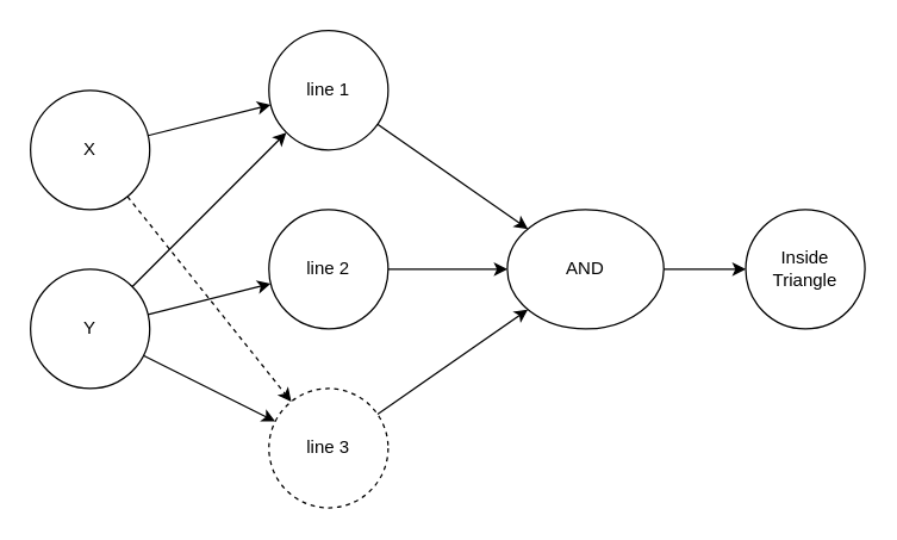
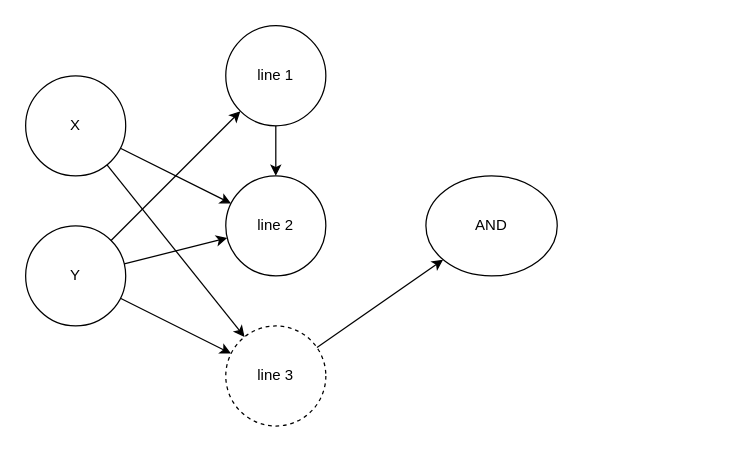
- <mxCell id="8" value="" style="endArrow=classic;html=1;" edge="1" parent="1" source="2" target="4"><mxGeometry width="50" height="50" relative="1" as="geometry"><mxPoint x="108.806" y="100.299" as="sourcePoint" /><mxPoint x="191.194" y="79.701" as="targetPoint" /></mxGeometry></mxCell>
+ <mxCell id="8" value="" style="endArrow=classic;html=1;" edge="1" parent="1" source="2" target="5"><mxGeometry width="50" height="50" relative="1" as="geometry"><mxPoint x="108.806" y="100.299" as="sourcePoint" /><mxPoint x="191.194" y="79.701" as="targetPoint" /></mxGeometry></mxCell>
- <mxCell id="13" value="" style="endArrow=classic;html=1;" edge="1" parent="1" source="4" target="7"><mxGeometry width="50" height="50" relative="1" as="geometry"><mxPoint x="310" y="80" as="sourcePoint" /><mxPoint x="360" y="30" as="targetPoint" /></mxGeometry></mxCell>
+ <mxCell id="13" value="" style="endArrow=classic;html=1;" edge="1" parent="1" source="4" target="5"><mxGeometry width="50" height="50" relative="1" as="geometry"><mxPoint x="310" y="80" as="sourcePoint" /><mxPoint x="360" y="30" as="targetPoint" /></mxGeometry></mxCell>
- <mxCell id="14" value="" style="endArrow=classic;html=1;" edge="1" parent="1" source="5" target="7"><mxGeometry width="50" height="50" relative="1" as="geometry"><mxPoint x="560" y="60" as="sourcePoint" /><mxPoint x="610" y="10" as="targetPoint" /></mxGeometry></mxCell>
- <mxCell id="17" value="" style="endArrow=classic;html=1;" edge="1" parent="1" source="7" target="16"><mxGeometry width="50" height="50" relative="1" as="geometry"><mxPoint x="630" y="100" as="sourcePoint" /><mxPoint x="680" y="50" as="targetPoint" /></mxGeometry></mxCell>
- <mxCell id="16" value="Inside&lt;br&gt;Triangle" style="ellipse;whiteSpace=wrap;html=1;aspect=fixed;" vertex="1" parent="1"><mxGeometry x="500" y="140" width="80" height="80" as="geometry" /></mxCell>
- <mxCell id="9" value="" style="endArrow=classic;html=1;dashed=1;" edge="1" parent="1" source="2" target="6"><mxGeometry width="50" height="50" relative="1" as="geometry"><mxPoint x="118.806" y="110.299" as="sourcePoint" /><mxPoint x="201.194" y="89.701" as="targetPoint" /></mxGeometry></mxCell>
+ <mxCell id="9" value="" style="endArrow=classic;html=1;" edge="1" parent="1" source="2" target="6"><mxGeometry width="50" height="50" relative="1" as="geometry"><mxPoint x="118.806" y="110.299" as="sourcePoint" /><mxPoint x="201.194" y="89.701" as="targetPoint" /></mxGeometry></mxCell>
